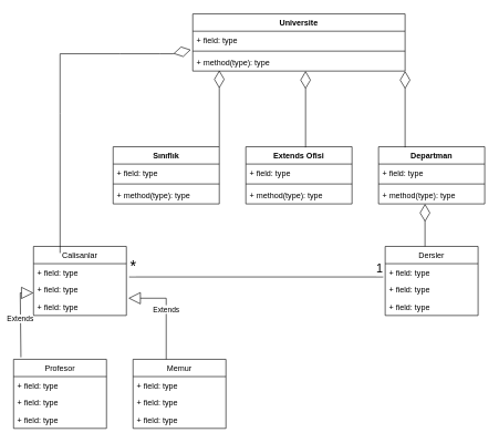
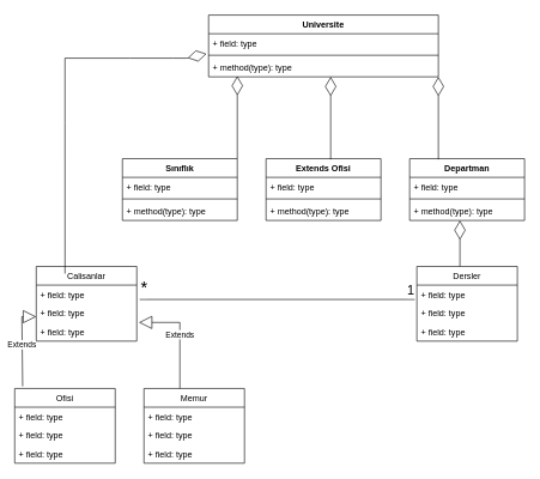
- <mxCell id="25" value="Profesor" style="swimlane;fontStyle=0;childLayout=stackLayout;horizontal=1;startSize=26;fillColor=none;horizontalStack=0;resizeParent=1;resizeParentMax=0;resizeLast=0;collapsible=1;marginBottom=0;" vertex="1" parent="1"><mxGeometry x="20" y="540" width="140" height="104" as="geometry" /></mxCell>
+ <mxCell id="25" value="Ofisi" style="swimlane;fontStyle=0;childLayout=stackLayout;horizontal=1;startSize=26;fillColor=none;horizontalStack=0;resizeParent=1;resizeParentMax=0;resizeLast=0;collapsible=1;marginBottom=0;" vertex="1" parent="1"><mxGeometry x="20" y="540" width="140" height="104" as="geometry" /></mxCell>
